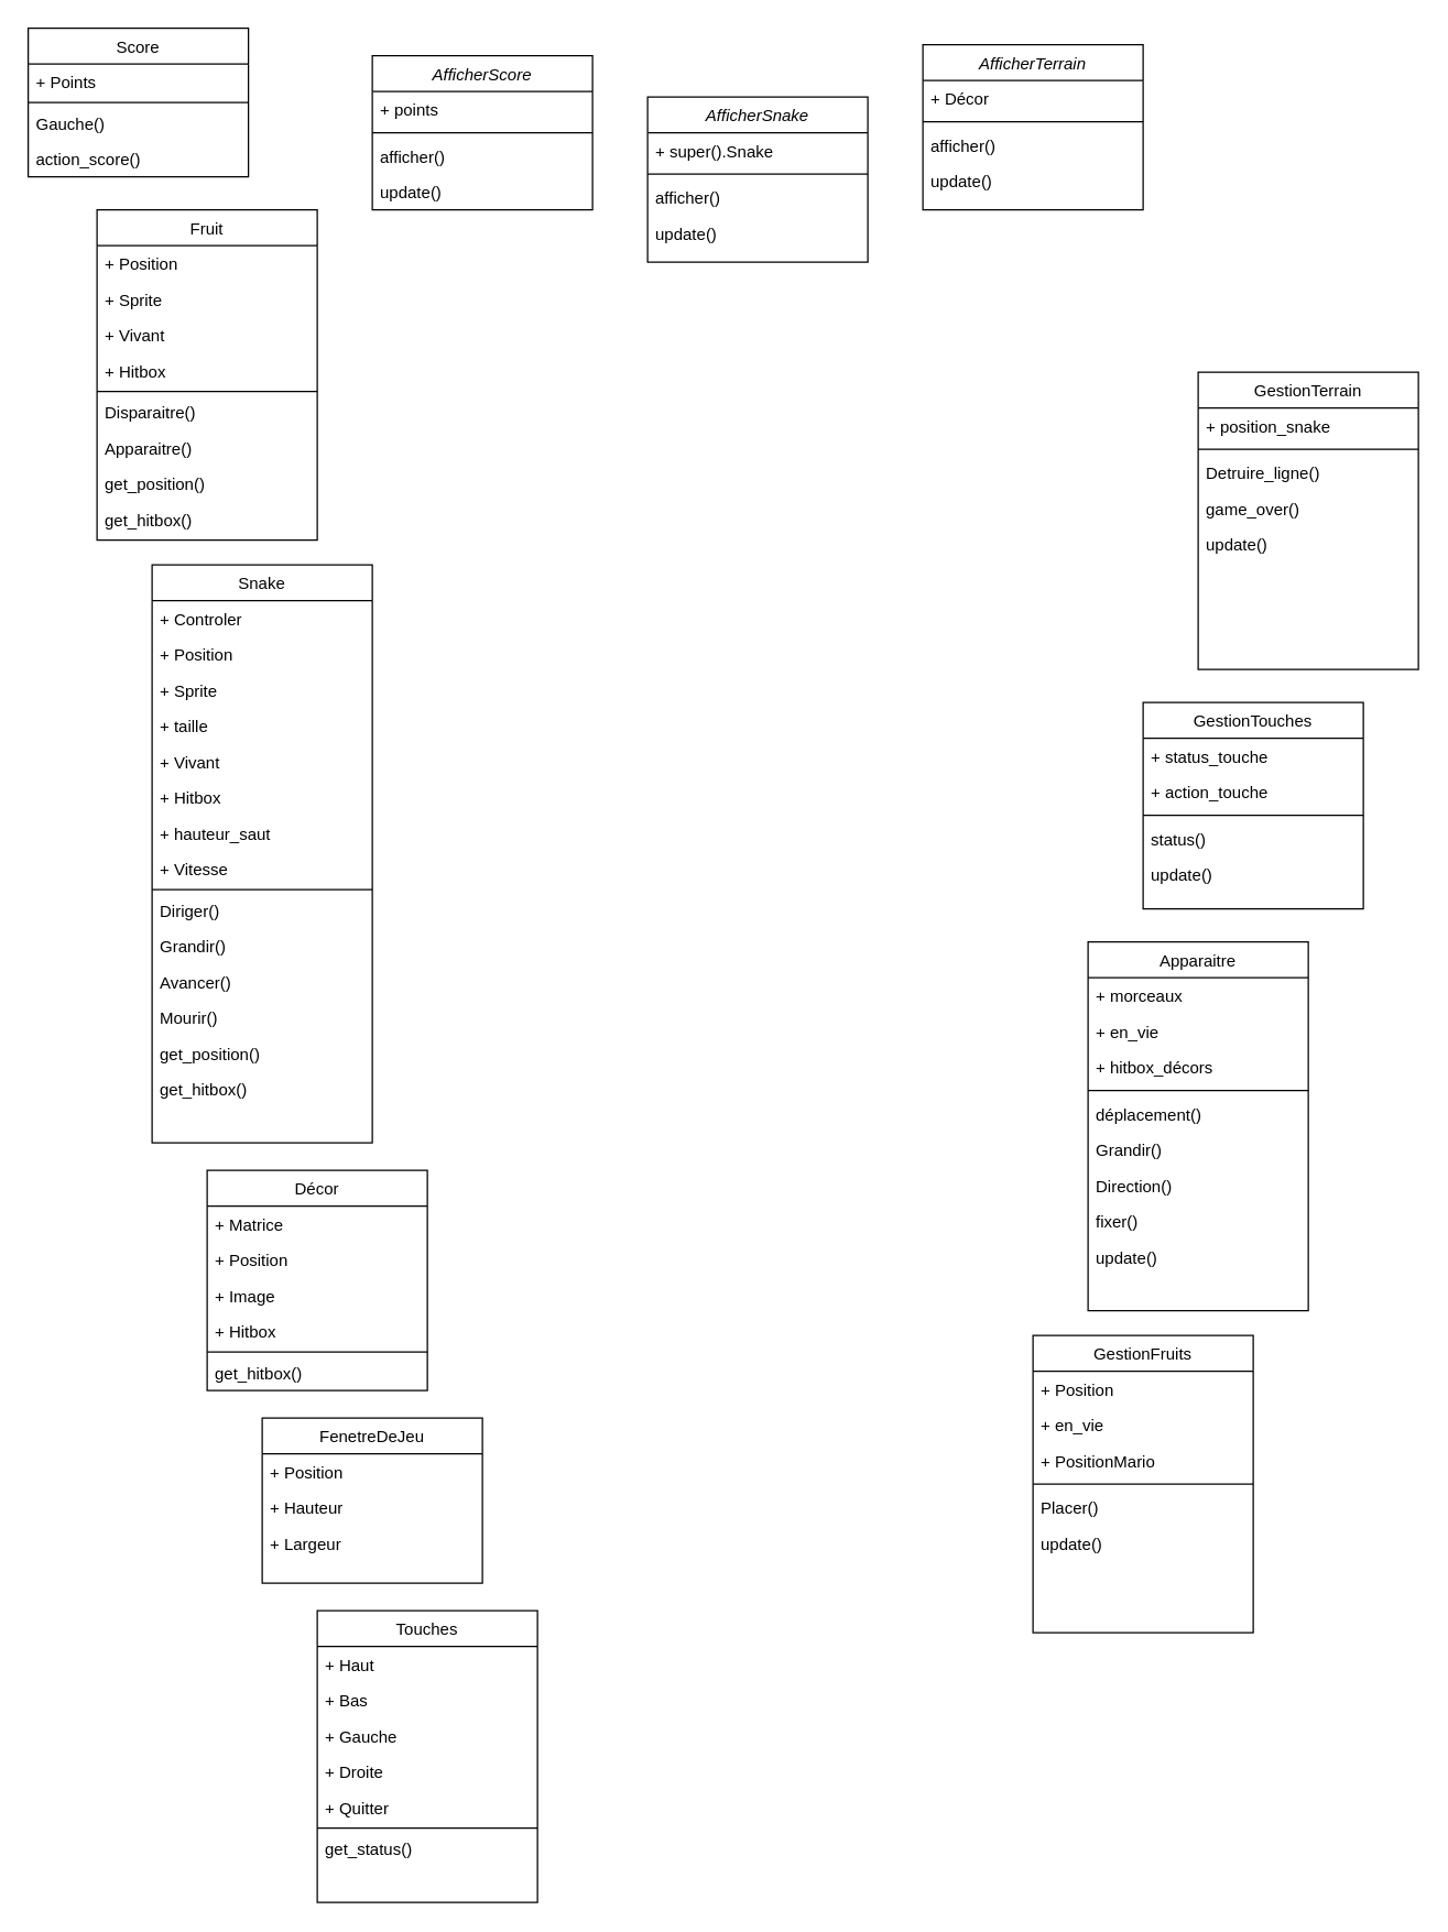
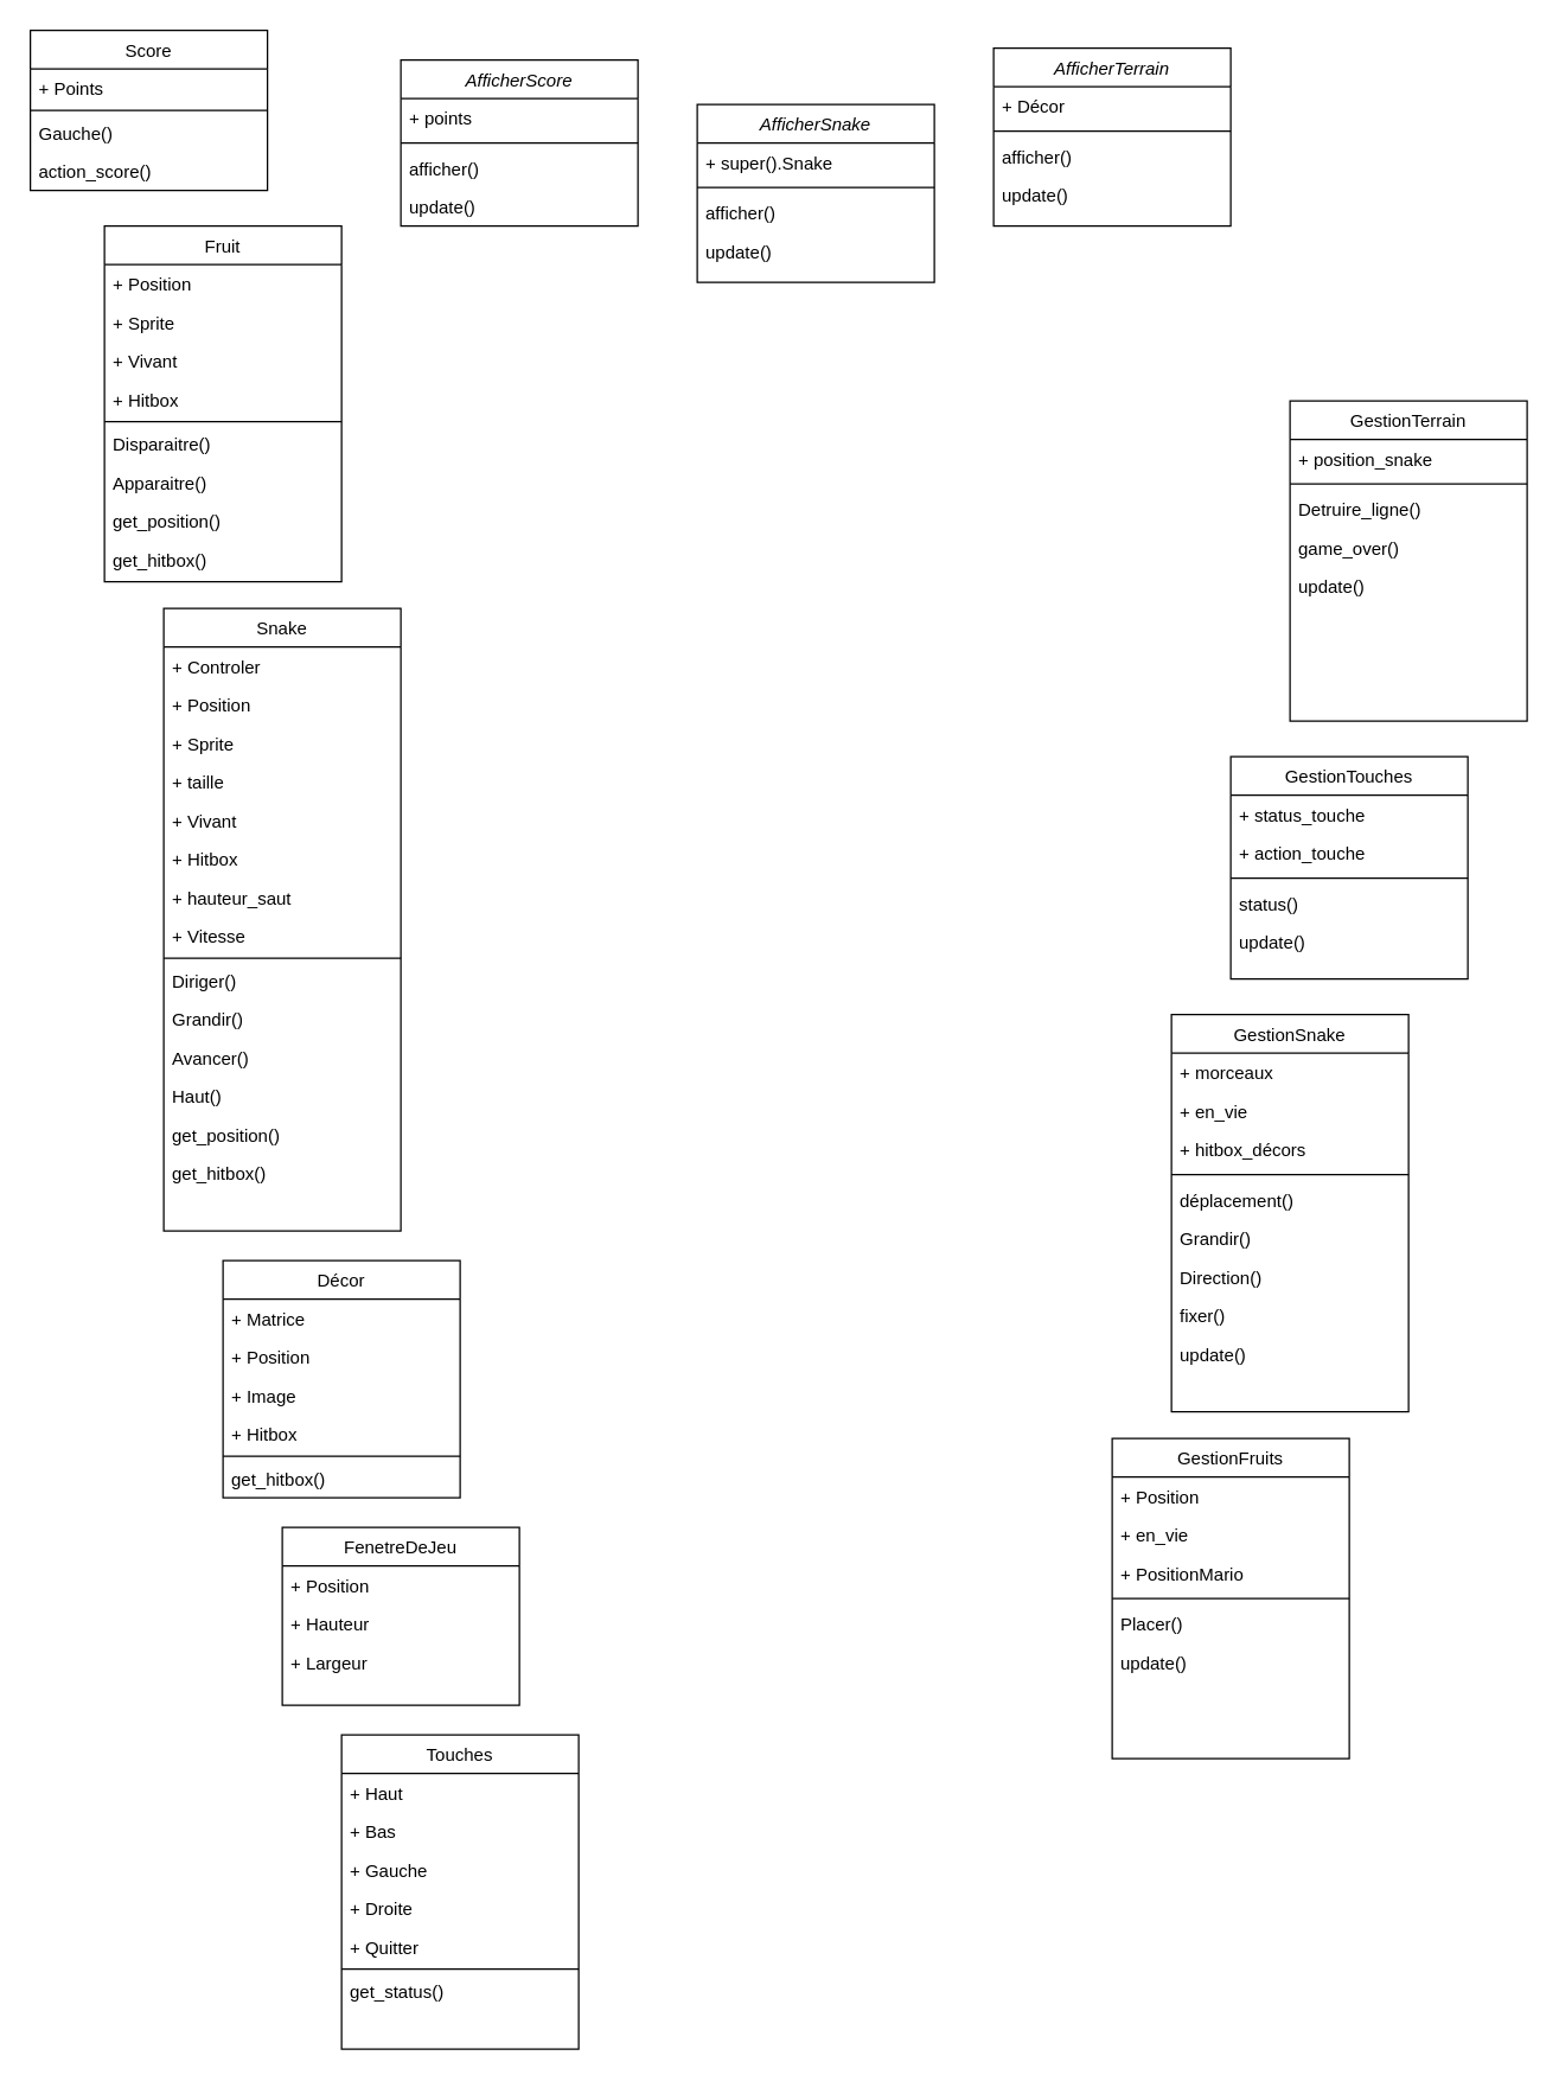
- <mxCell id="69" value="Apparaitre" style="swimlane;fontStyle=0;align=center;verticalAlign=top;childLayout=stackLayout;horizontal=1;startSize=26;horizontalStack=0;resizeParent=1;resizeLast=0;collapsible=1;marginBottom=0;rounded=0;shadow=0;strokeWidth=1;" parent="1" vertex="1"><mxGeometry x="790" y="684" width="160" height="268" as="geometry"><mxRectangle x="550" y="140" width="160" height="26" as="alternateBounds" /></mxGeometry></mxCell>
+ <mxCell id="69" value="GestionSnake" style="swimlane;fontStyle=0;align=center;verticalAlign=top;childLayout=stackLayout;horizontal=1;startSize=26;horizontalStack=0;resizeParent=1;resizeLast=0;collapsible=1;marginBottom=0;rounded=0;shadow=0;strokeWidth=1;" parent="1" vertex="1"><mxGeometry x="790" y="684" width="160" height="268" as="geometry"><mxRectangle x="550" y="140" width="160" height="26" as="alternateBounds" /></mxGeometry></mxCell>
- <mxCell id="20" value="Mourir()" style="text;align=left;verticalAlign=top;spacingLeft=4;spacingRight=4;overflow=hidden;rotatable=0;points=[[0,0.5],[1,0.5]];portConstraint=eastwest;fontStyle=0" parent="7" vertex="1"><mxGeometry y="316" width="160" height="26" as="geometry" /></mxCell>
+ <mxCell id="20" value="Haut()" style="text;align=left;verticalAlign=top;spacingLeft=4;spacingRight=4;overflow=hidden;rotatable=0;points=[[0,0.5],[1,0.5]];portConstraint=eastwest;fontStyle=0" parent="7" vertex="1"><mxGeometry y="316" width="160" height="26" as="geometry" /></mxCell>
